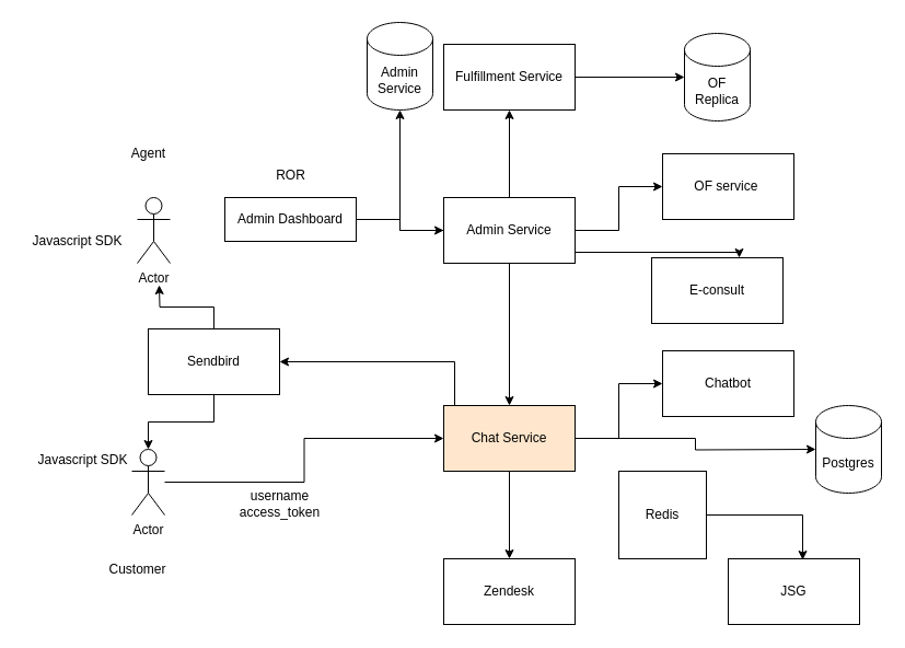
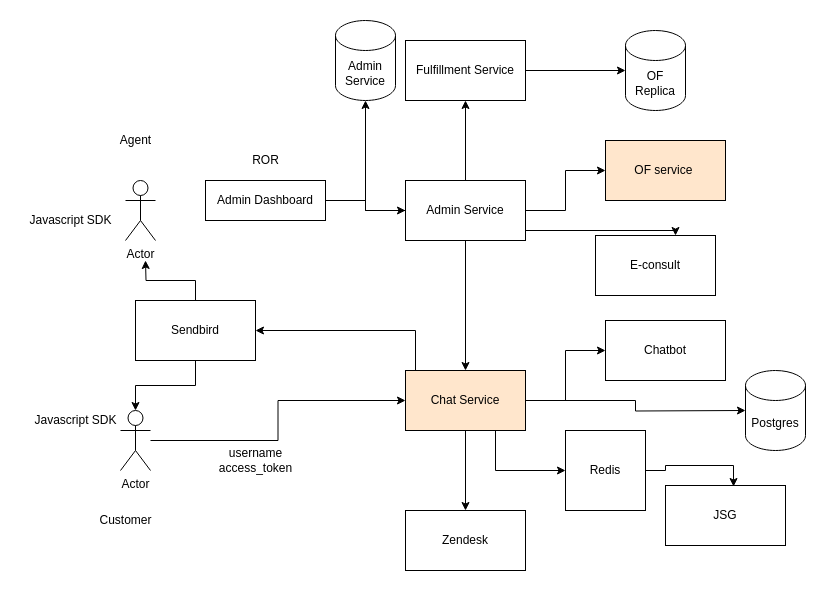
- <mxCell id="13" value="OF service&amp;nbsp;" style="rounded=0;whiteSpace=wrap;html=1;" vertex="1" parent="1"><mxGeometry x="605" y="140" width="120" height="60" as="geometry" /></mxCell>
+ <mxCell id="13" value="OF service&amp;nbsp;" style="rounded=0;whiteSpace=wrap;html=1;fillColor=#ffe6cc;" vertex="1" parent="1"><mxGeometry x="605" y="140" width="120" height="60" as="geometry" /></mxCell>
+ <mxCell id="21" style="edgeStyle=orthogonalEdgeStyle;rounded=0;orthogonalLoop=1;jettySize=auto;html=1;exitX=0.75;exitY=1;exitDx=0;exitDy=0;entryX=0;entryY=0.5;entryDx=0;entryDy=0;" edge="1" parent="1" source="23" target="38"><mxGeometry relative="1" as="geometry" /></mxCell>
- <mxCell id="36" value="JSG" style="rounded=0;whiteSpace=wrap;html=1;" vertex="1" parent="1"><mxGeometry x="665" y="510" width="120" height="60" as="geometry" /></mxCell>
+ <mxCell id="36" value="JSG" style="rounded=0;whiteSpace=wrap;html=1;" vertex="1" parent="1"><mxGeometry x="665" y="485" width="120" height="60" as="geometry" /></mxCell>
